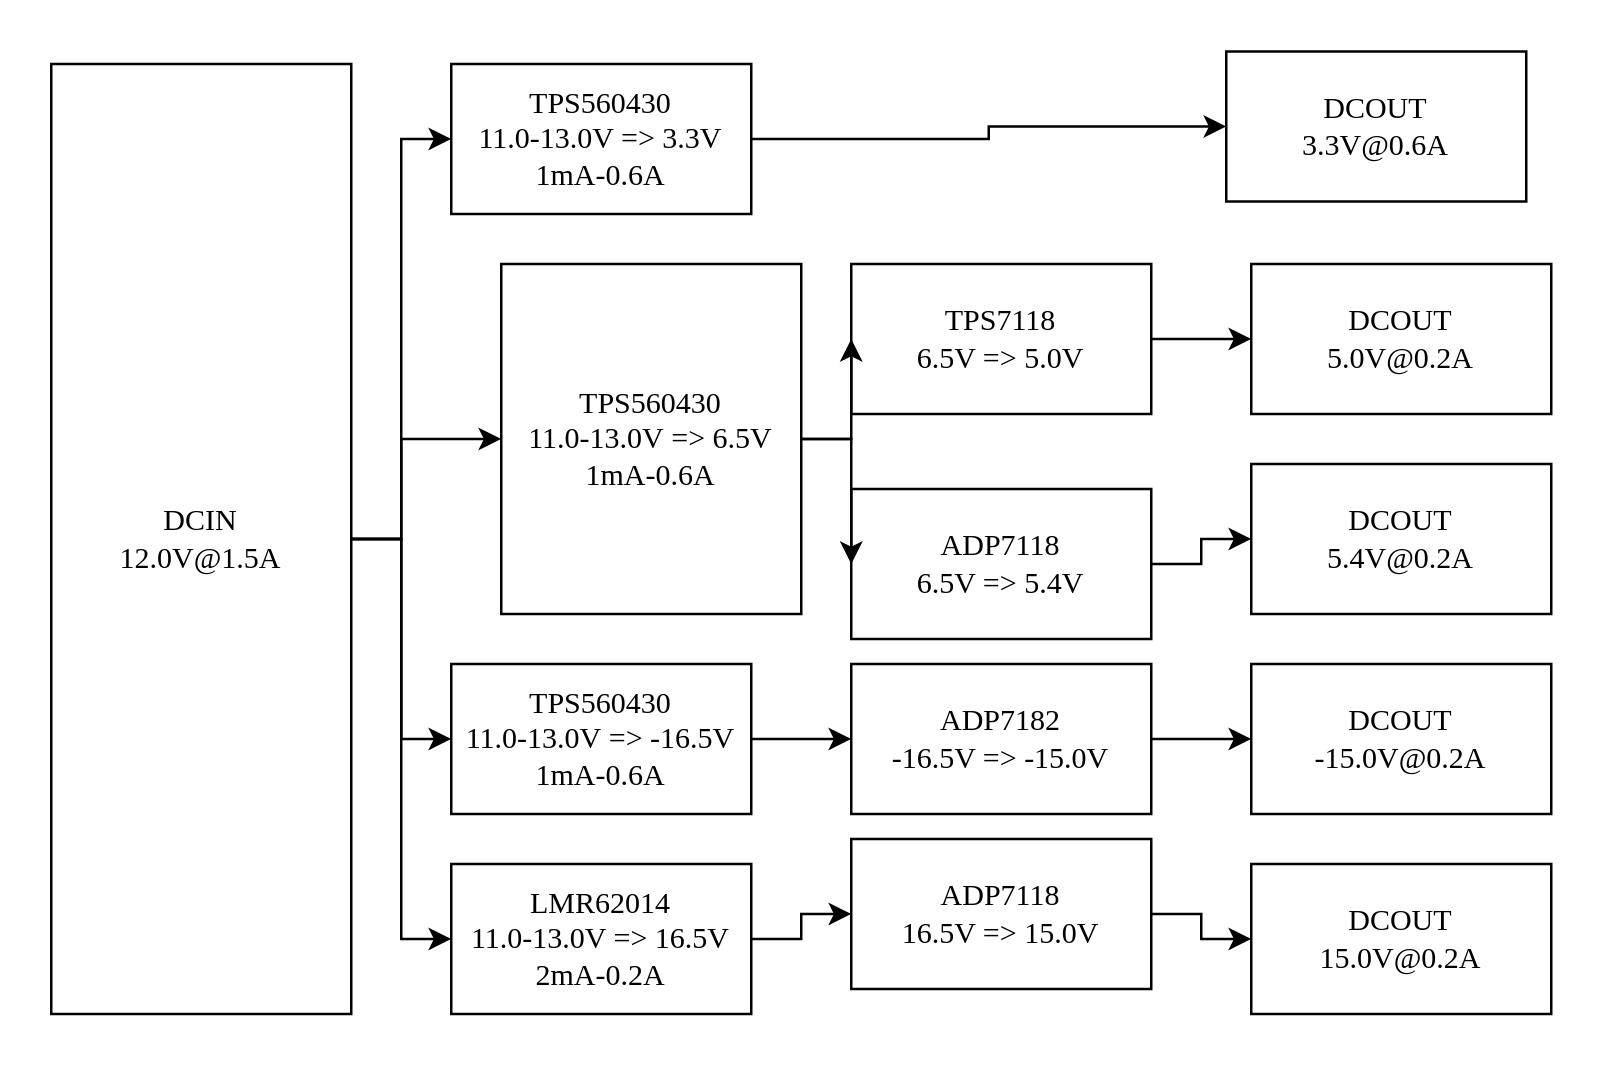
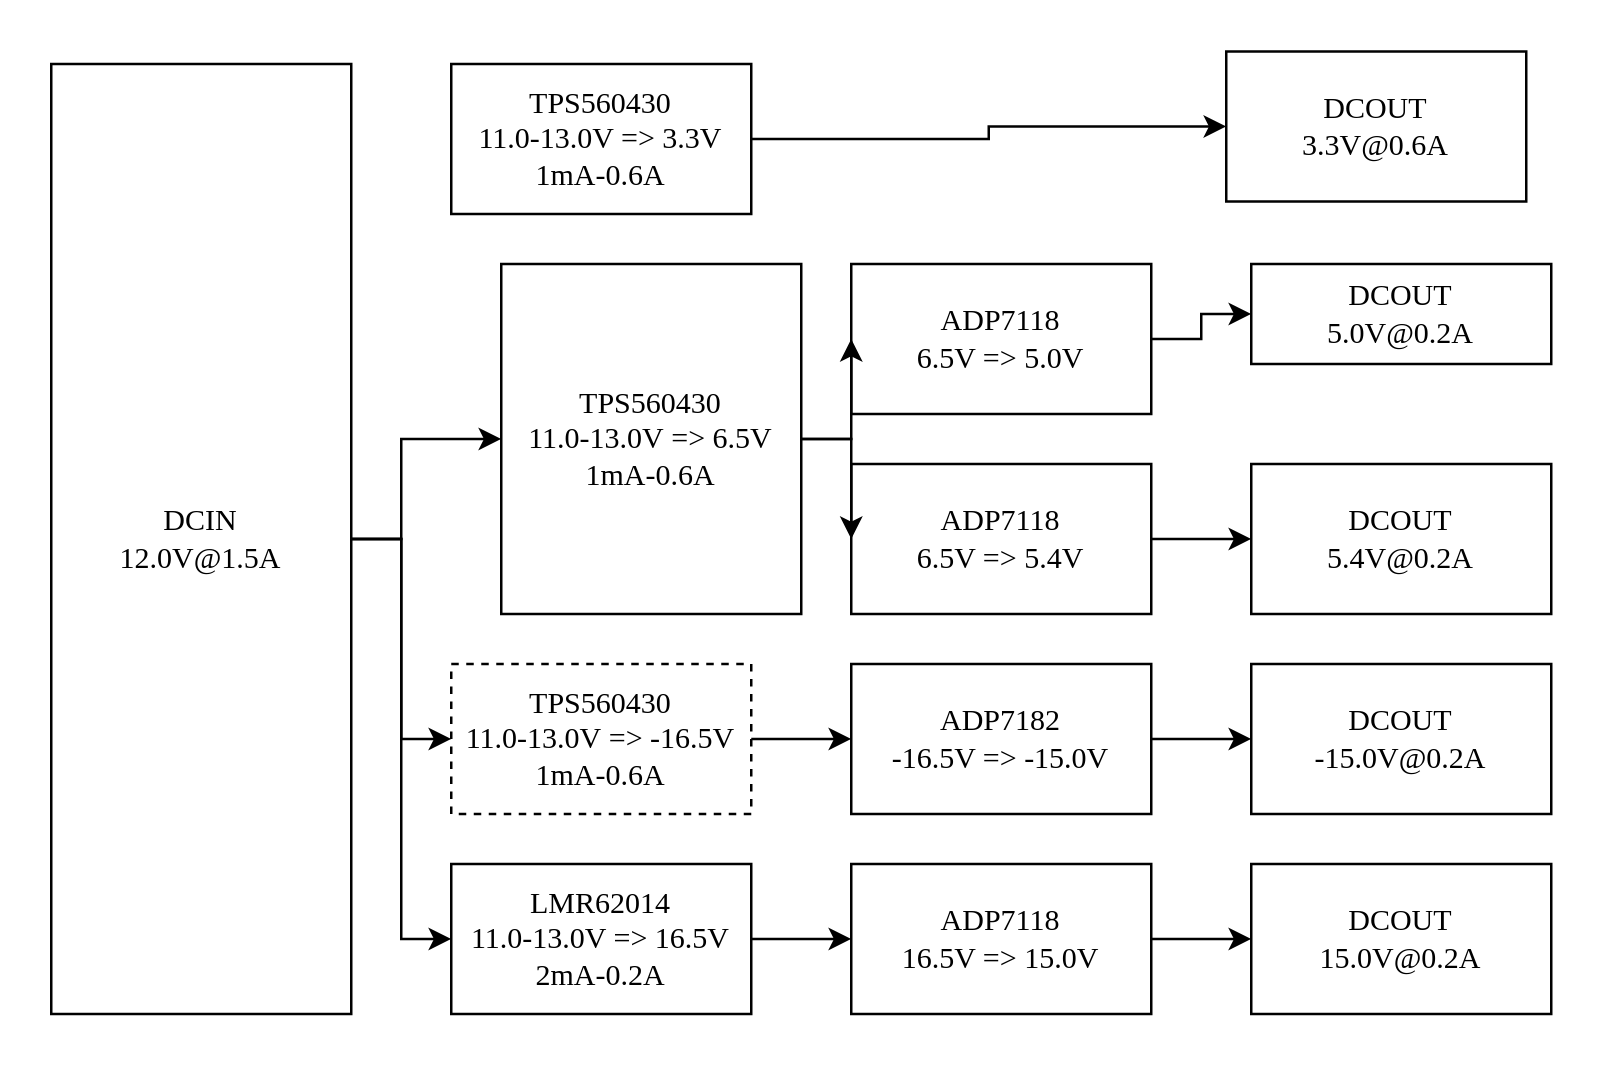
- <mxCell id="2" style="edgeStyle=orthogonalEdgeStyle;rounded=0;orthogonalLoop=1;jettySize=auto;html=1;exitX=1;exitY=0.5;exitDx=0;exitDy=0;entryX=0;entryY=0.5;entryDx=0;entryDy=0;fontFamily=Comic Sans MS;fontSize=12;fontColor=default;" edge="1" parent="1" source="6" target="8"><mxGeometry relative="1" as="geometry"><Array as="points"><mxPoint x="160" y="215" /><mxPoint x="160" y="55" /></Array></mxGeometry></mxCell>
- <mxCell id="19" value="TPS7118&lt;br&gt;6.5V =&amp;gt; 5.0V" style="rounded=0;whiteSpace=wrap;html=1;fillColor=none;fontFamily=Comic Sans MS;" vertex="1" parent="1"><mxGeometry x="340" y="105" width="120" height="60" as="geometry" /></mxCell>
+ <mxCell id="19" value="ADP7118&lt;br&gt;6.5V =&amp;gt; 5.0V" style="rounded=0;whiteSpace=wrap;html=1;fillColor=none;fontFamily=Comic Sans MS;" vertex="1" parent="1"><mxGeometry x="340" y="105" width="120" height="60" as="geometry" /></mxCell>
- <mxCell id="25" value="DCOUT&lt;br&gt;5.0V@0.2A" style="rounded=0;whiteSpace=wrap;html=1;fillColor=none;fontFamily=Comic Sans MS;" vertex="1" parent="1"><mxGeometry x="500" y="105" width="120" height="60" as="geometry" /></mxCell>
+ <mxCell id="25" value="DCOUT&lt;br&gt;5.0V@0.2A" style="rounded=0;whiteSpace=wrap;html=1;fillColor=none;fontFamily=Comic Sans MS;" vertex="1" parent="1"><mxGeometry x="500" y="105" width="120" height="40" as="geometry" /></mxCell>
- <mxCell id="17" value="ADP7118&lt;br&gt;6.5V =&amp;gt; 5.4V" style="rounded=0;whiteSpace=wrap;html=1;fillColor=none;fontFamily=Comic Sans MS;" vertex="1" parent="1"><mxGeometry x="340" y="195" width="120" height="60" as="geometry" /></mxCell>
+ <mxCell id="17" value="ADP7118&lt;br&gt;6.5V =&amp;gt; 5.4V" style="rounded=0;whiteSpace=wrap;html=1;fillColor=none;fontFamily=Comic Sans MS;" vertex="1" parent="1"><mxGeometry x="340" y="185" width="120" height="60" as="geometry" /></mxCell>
- <mxCell id="13" value="TPS560430&lt;br style=&quot;border-color: var(--border-color);&quot;&gt;11.0-13.0V&amp;nbsp;=&amp;gt; -16.5V&lt;br&gt;1mA-0.6A" style="rounded=0;whiteSpace=wrap;html=1;fillColor=none;fontFamily=Comic Sans MS;" vertex="1" parent="1"><mxGeometry x="180" y="265" width="120" height="60" as="geometry" /></mxCell>
+ <mxCell id="13" value="TPS560430&lt;br style=&quot;border-color: var(--border-color);&quot;&gt;11.0-13.0V&amp;nbsp;=&amp;gt; -16.5V&lt;br&gt;1mA-0.6A" style="rounded=0;whiteSpace=wrap;html=1;fillColor=none;fontFamily=Comic Sans MS;dashed=1;" vertex="1" parent="1"><mxGeometry x="180" y="265" width="120" height="60" as="geometry" /></mxCell>
- <mxCell id="23" value="ADP7118&lt;br&gt;16.5V =&amp;gt; 15.0V" style="rounded=0;whiteSpace=wrap;html=1;fillColor=none;fontFamily=Comic Sans MS;" vertex="1" parent="1"><mxGeometry x="340" y="335" width="120" height="60" as="geometry" /></mxCell>
+ <mxCell id="23" value="ADP7118&lt;br&gt;16.5V =&amp;gt; 15.0V" style="rounded=0;whiteSpace=wrap;html=1;fillColor=none;fontFamily=Comic Sans MS;" vertex="1" parent="1"><mxGeometry x="340" y="345" width="120" height="60" as="geometry" /></mxCell>
